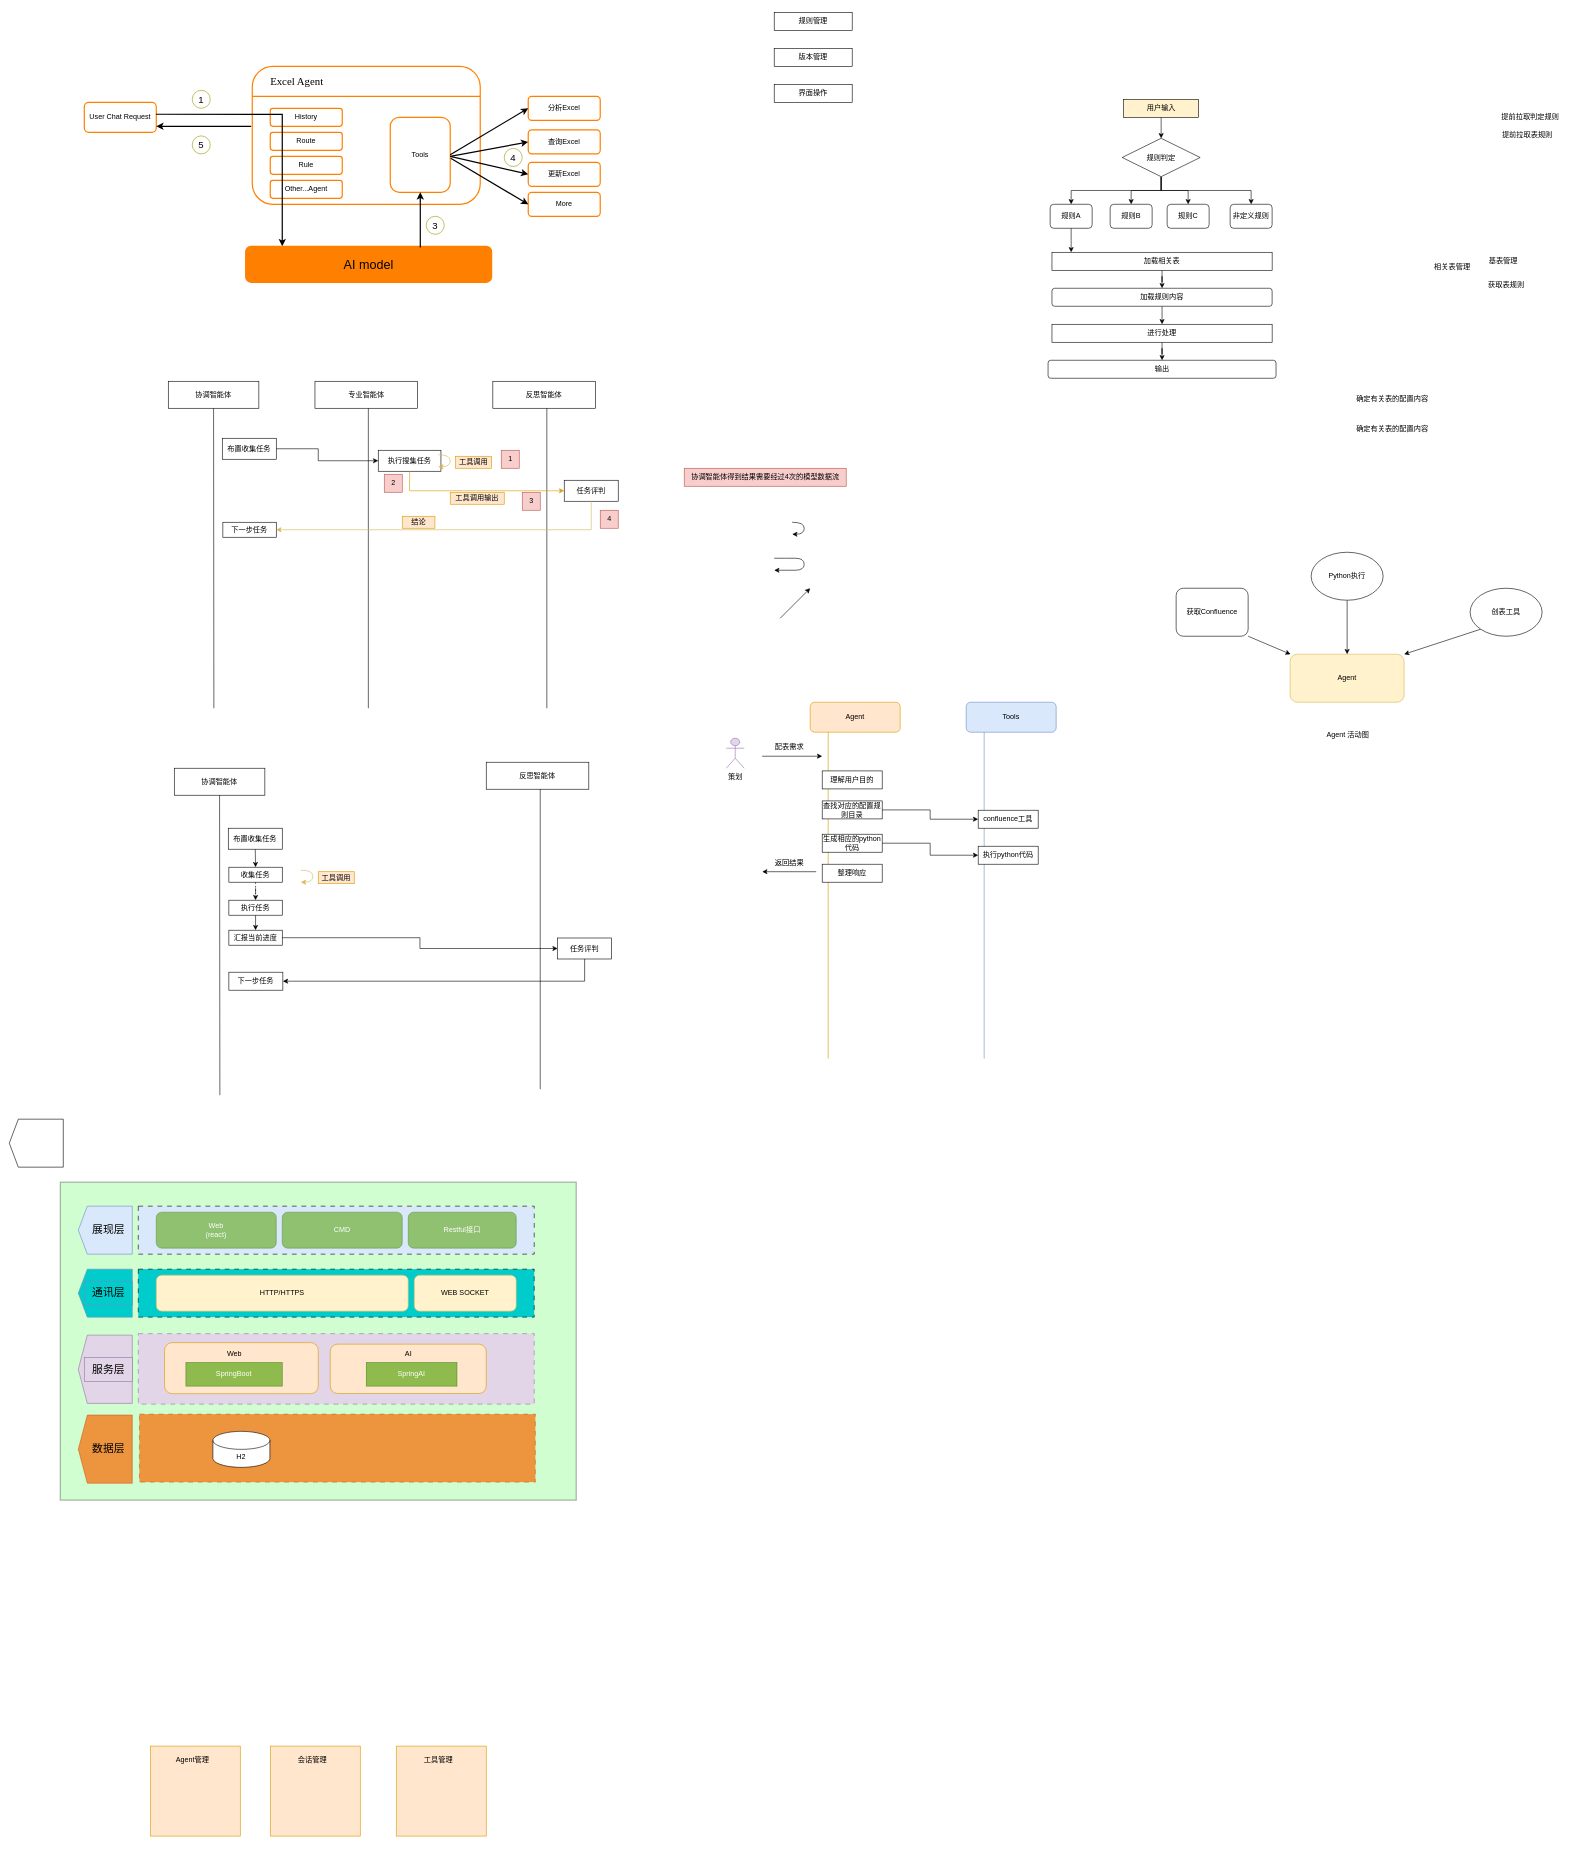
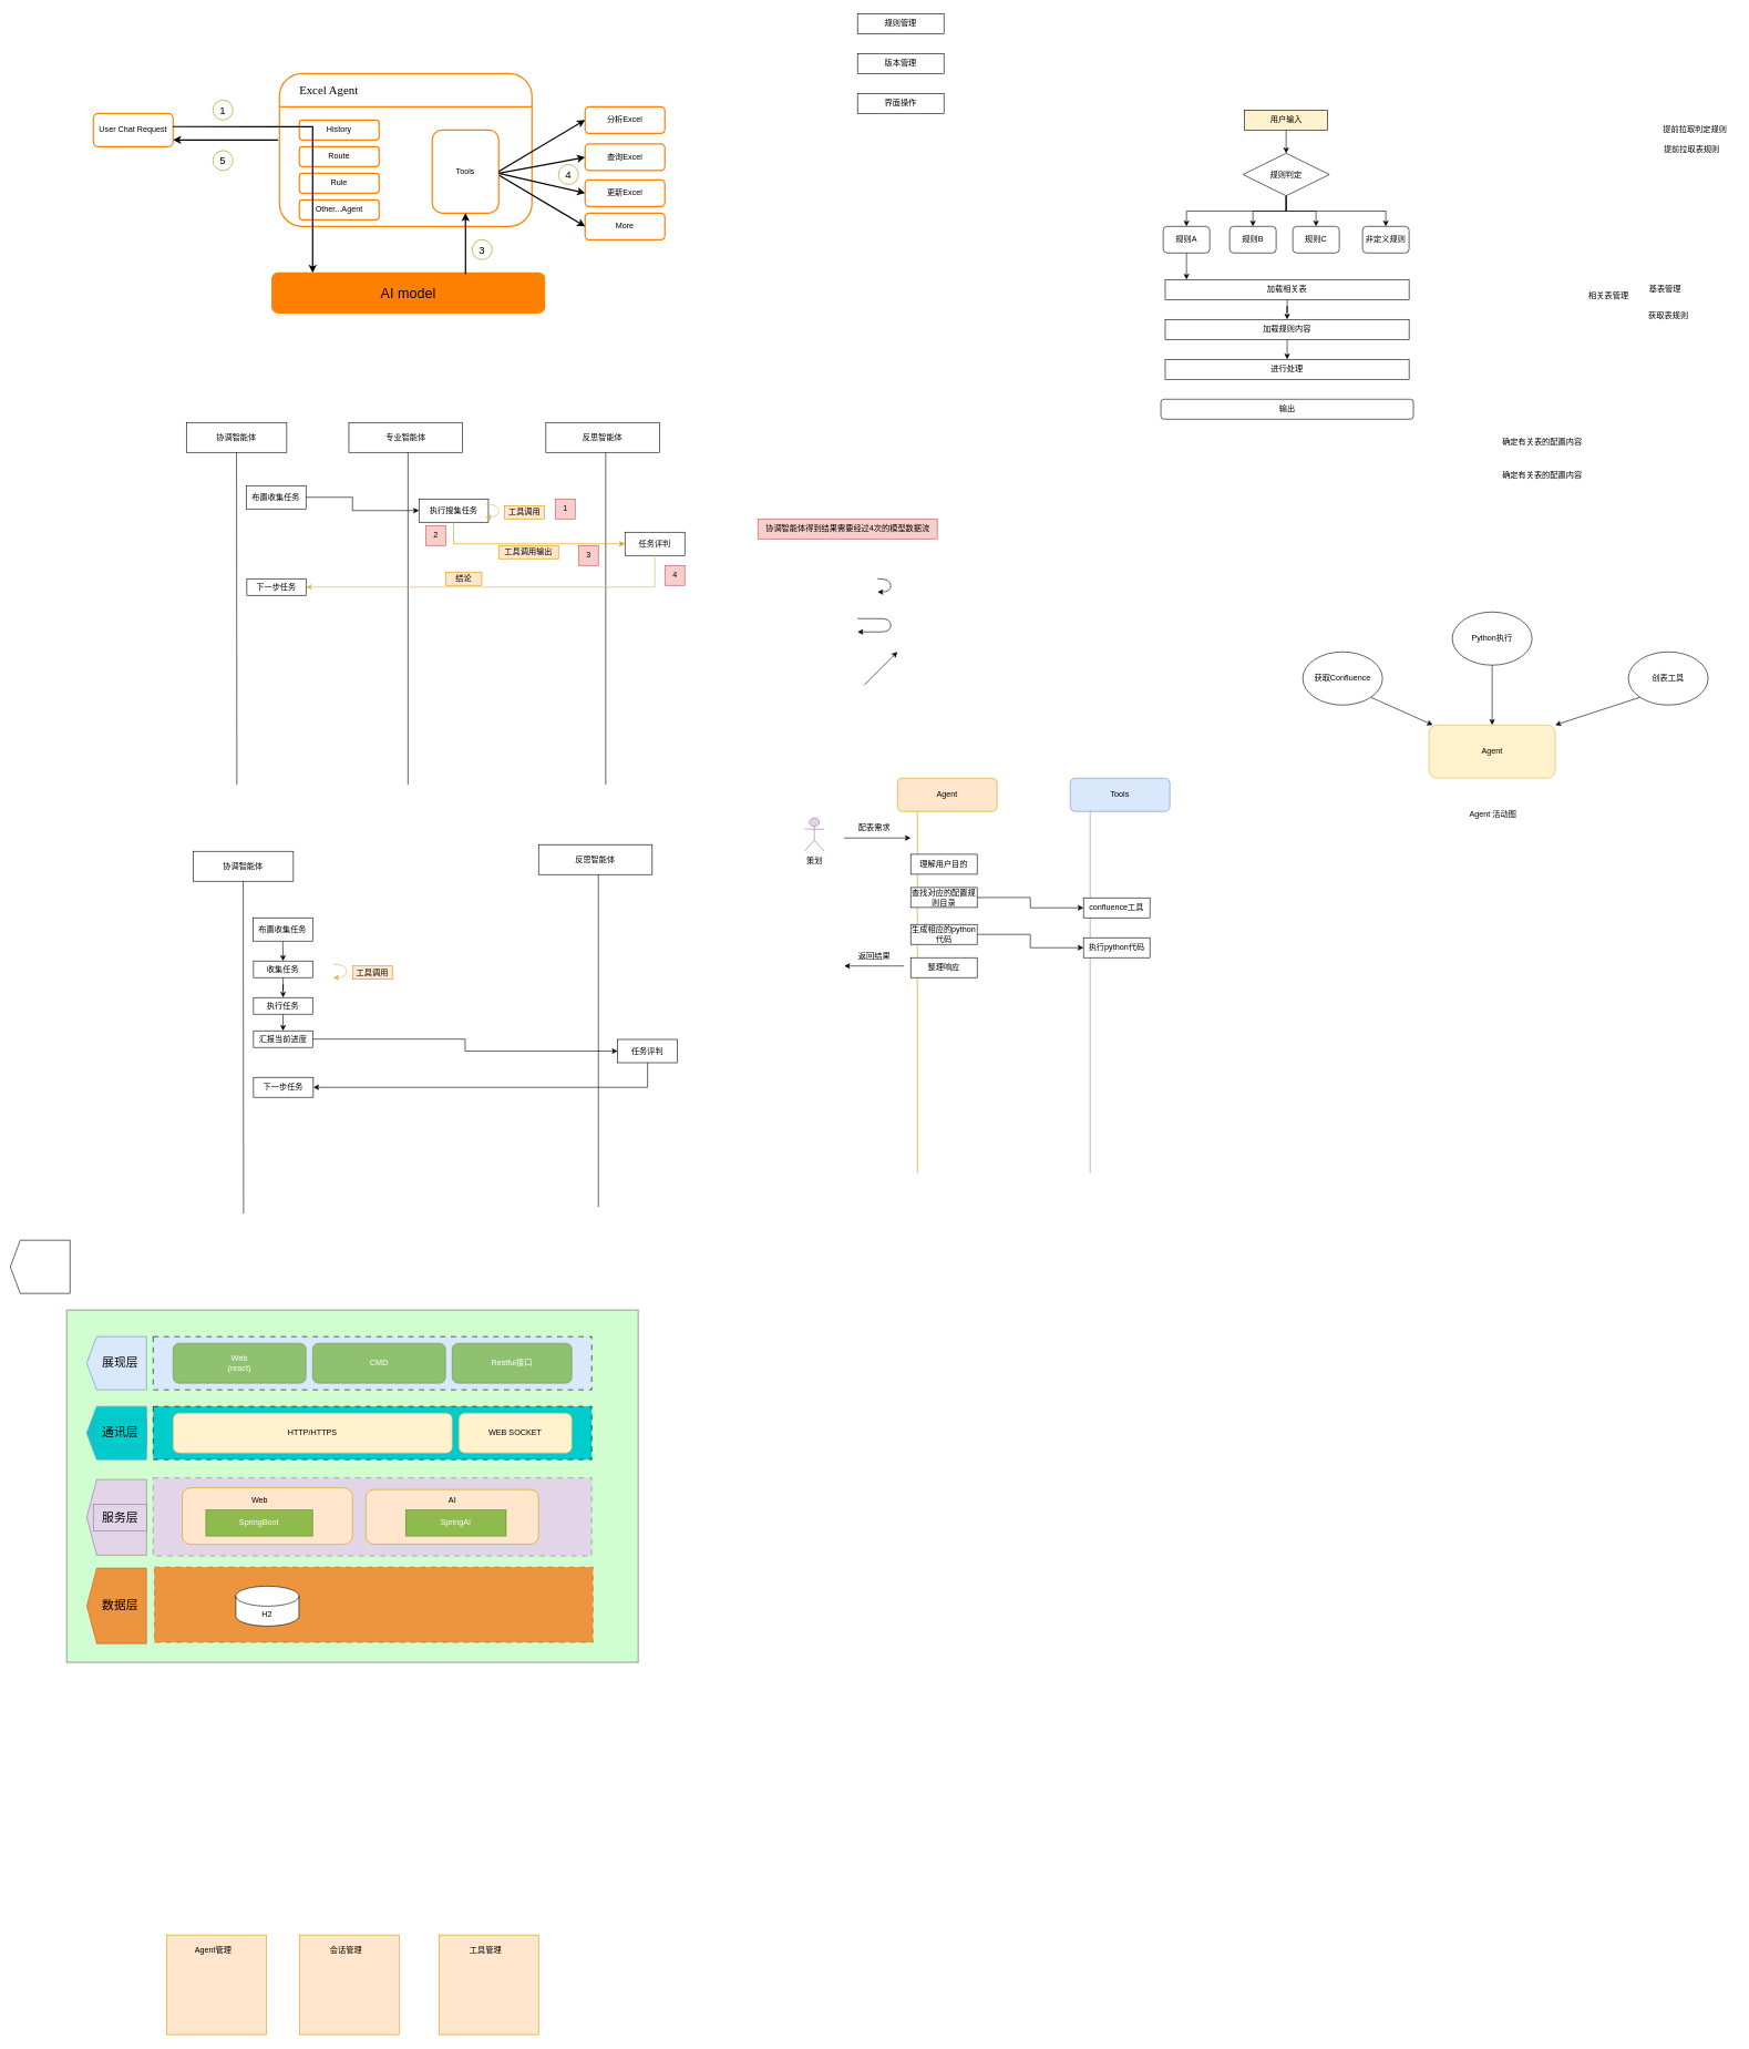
- <mxCell id="46" value="加载规则内容" style="whiteSpace=wrap;html=1;rounded=1;" parent="1" vertex="1"><mxGeometry x="1753" y="480" width="367" height="30" as="geometry" /></mxCell>
+ <mxCell id="46" value="加载规则内容" style="rounded=0;whiteSpace=wrap;html=1;" parent="1" vertex="1"><mxGeometry x="1753" y="480" width="367" height="30" as="geometry" /></mxCell>
- <mxCell id="47" style="edgeStyle=orthogonalEdgeStyle;rounded=0;orthogonalLoop=1;jettySize=auto;html=1;exitX=0.5;exitY=1;exitDx=0;exitDy=0;" parent="1" source="48" target="42" edge="1"><mxGeometry relative="1" as="geometry" /></mxCell>
- <mxCell id="108" value="获取Confluence" style="whiteSpace=wrap;html=1;rounded=1;" parent="1" vertex="1"><mxGeometry x="1960" y="980" width="120" height="80" as="geometry" /></mxCell>
+ <mxCell id="108" value="获取Confluence" style="ellipse;whiteSpace=wrap;html=1;" parent="1" vertex="1"><mxGeometry x="1960" y="980" width="120" height="80" as="geometry" /></mxCell>
- <mxCell id="93" style="edgeStyle=orthogonalEdgeStyle;rounded=0;orthogonalLoop=1;jettySize=auto;html=1;exitX=0.5;exitY=1;exitDx=0;exitDy=0;dashed=1;" parent="88" source="94" target="96" edge="1"><mxGeometry relative="1" as="geometry" /></mxCell>
+ <mxCell id="93" style="edgeStyle=orthogonalEdgeStyle;rounded=0;orthogonalLoop=1;jettySize=auto;html=1;exitX=0.5;exitY=1;exitDx=0;exitDy=0;" parent="88" source="94" target="96" edge="1"><mxGeometry relative="1" as="geometry" /></mxCell>
